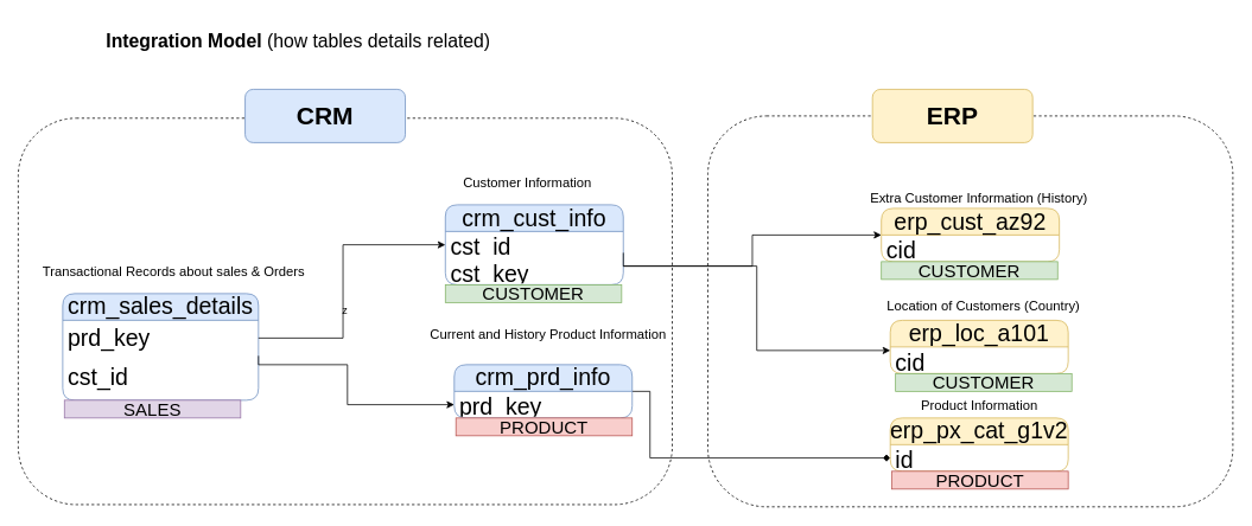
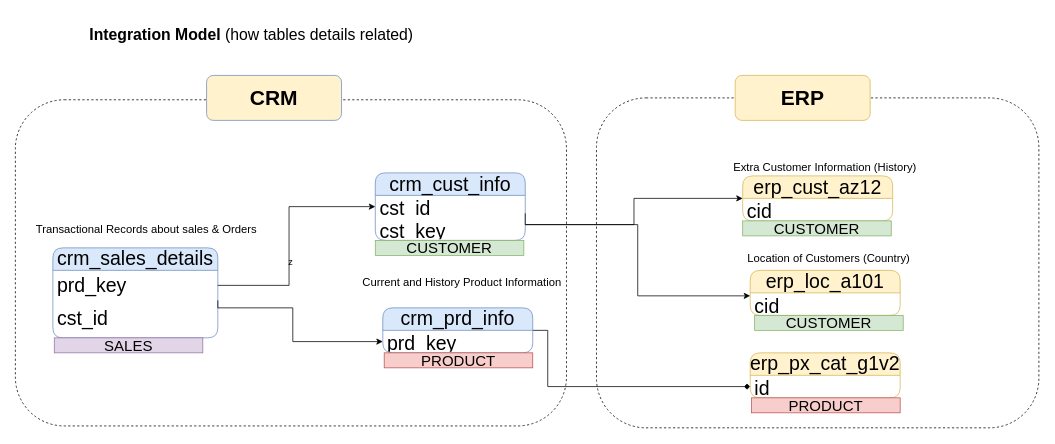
- <mxCell id="29" value="&lt;font style=&quot;font-size: 28px;&quot;&gt;&lt;b style=&quot;&quot;&gt;CRM&lt;/b&gt;&lt;/font&gt;" style="rounded=1;whiteSpace=wrap;html=1;fillColor=#dae8fc;strokeColor=#6c8ebf;" parent="1" vertex="1"><mxGeometry x="275" y="100" width="180" height="60" as="geometry" /></mxCell>
+ <mxCell id="29" value="&lt;font style=&quot;font-size: 28px;&quot;&gt;&lt;b style=&quot;&quot;&gt;CRM&lt;/b&gt;&lt;/font&gt;" style="rounded=1;whiteSpace=wrap;html=1;fillColor=#fff2cc;strokeColor=#6c8ebf;" parent="1" vertex="1"><mxGeometry x="275" y="100" width="180" height="60" as="geometry" /></mxCell>
- <mxCell id="6" value="&lt;font style=&quot;font-size: 15px;&quot;&gt;Customer Information&lt;/font&gt;" style="text;html=1;align=center;verticalAlign=middle;whiteSpace=wrap;rounded=0;" parent="1" vertex="1"><mxGeometry x="500" y="190" width="185" height="30" as="geometry" /></mxCell>
- <mxCell id="17" value="erp_cust_az92" style="swimlane;fontStyle=0;childLayout=stackLayout;horizontal=1;startSize=30;horizontalStack=0;resizeParent=1;resizeParentMax=0;resizeLast=0;collapsible=1;marginBottom=0;whiteSpace=wrap;html=1;rounded=1;fillColor=#fff2cc;strokeColor=#d6b656;fontSize=26;" parent="1" vertex="1"><mxGeometry x="990" y="234" width="200" height="60" as="geometry" /></mxCell>
+ <mxCell id="17" value="erp_cust_az12" style="swimlane;fontStyle=0;childLayout=stackLayout;horizontal=1;startSize=30;horizontalStack=0;resizeParent=1;resizeParentMax=0;resizeLast=0;collapsible=1;marginBottom=0;whiteSpace=wrap;html=1;rounded=1;fillColor=#fff2cc;strokeColor=#d6b656;fontSize=26;" parent="1" vertex="1"><mxGeometry x="990" y="234" width="200" height="60" as="geometry" /></mxCell>
- <mxCell id="27" value="&lt;font style=&quot;font-size: 15px;&quot;&gt;Product Information&lt;/font&gt;" style="text;html=1;align=center;verticalAlign=middle;whiteSpace=wrap;rounded=0;" parent="1" vertex="1"><mxGeometry x="1007.5" y="440" width="185" height="30" as="geometry" /></mxCell>
